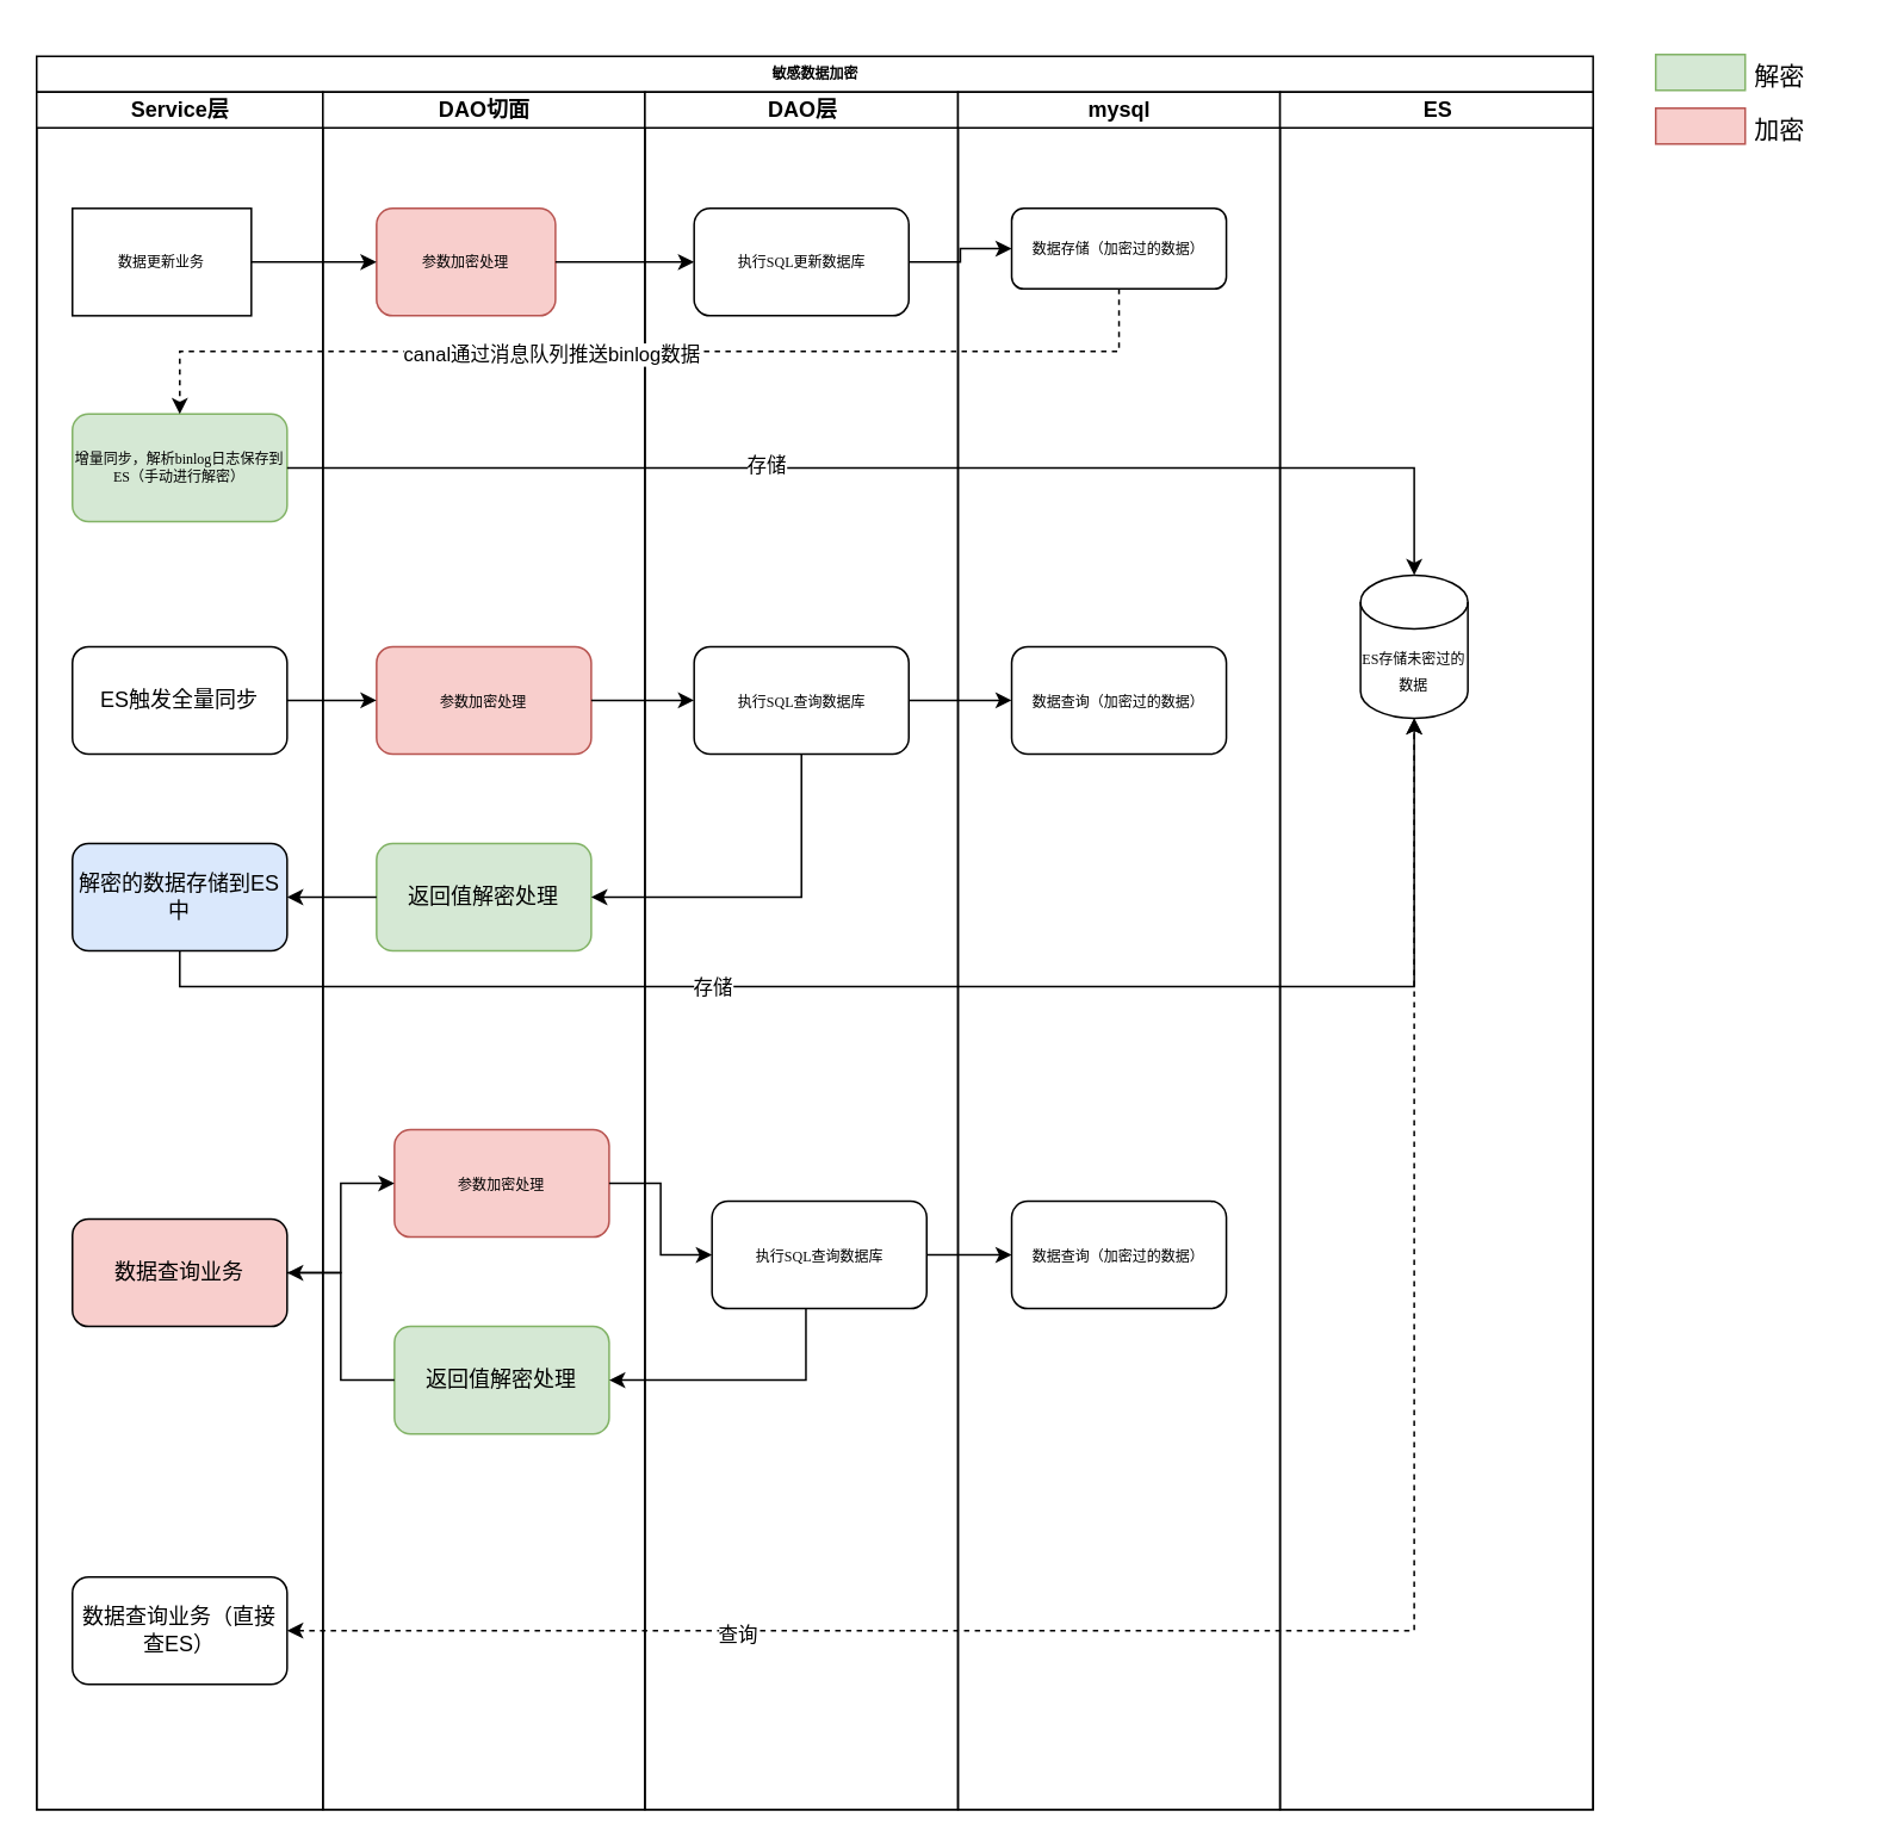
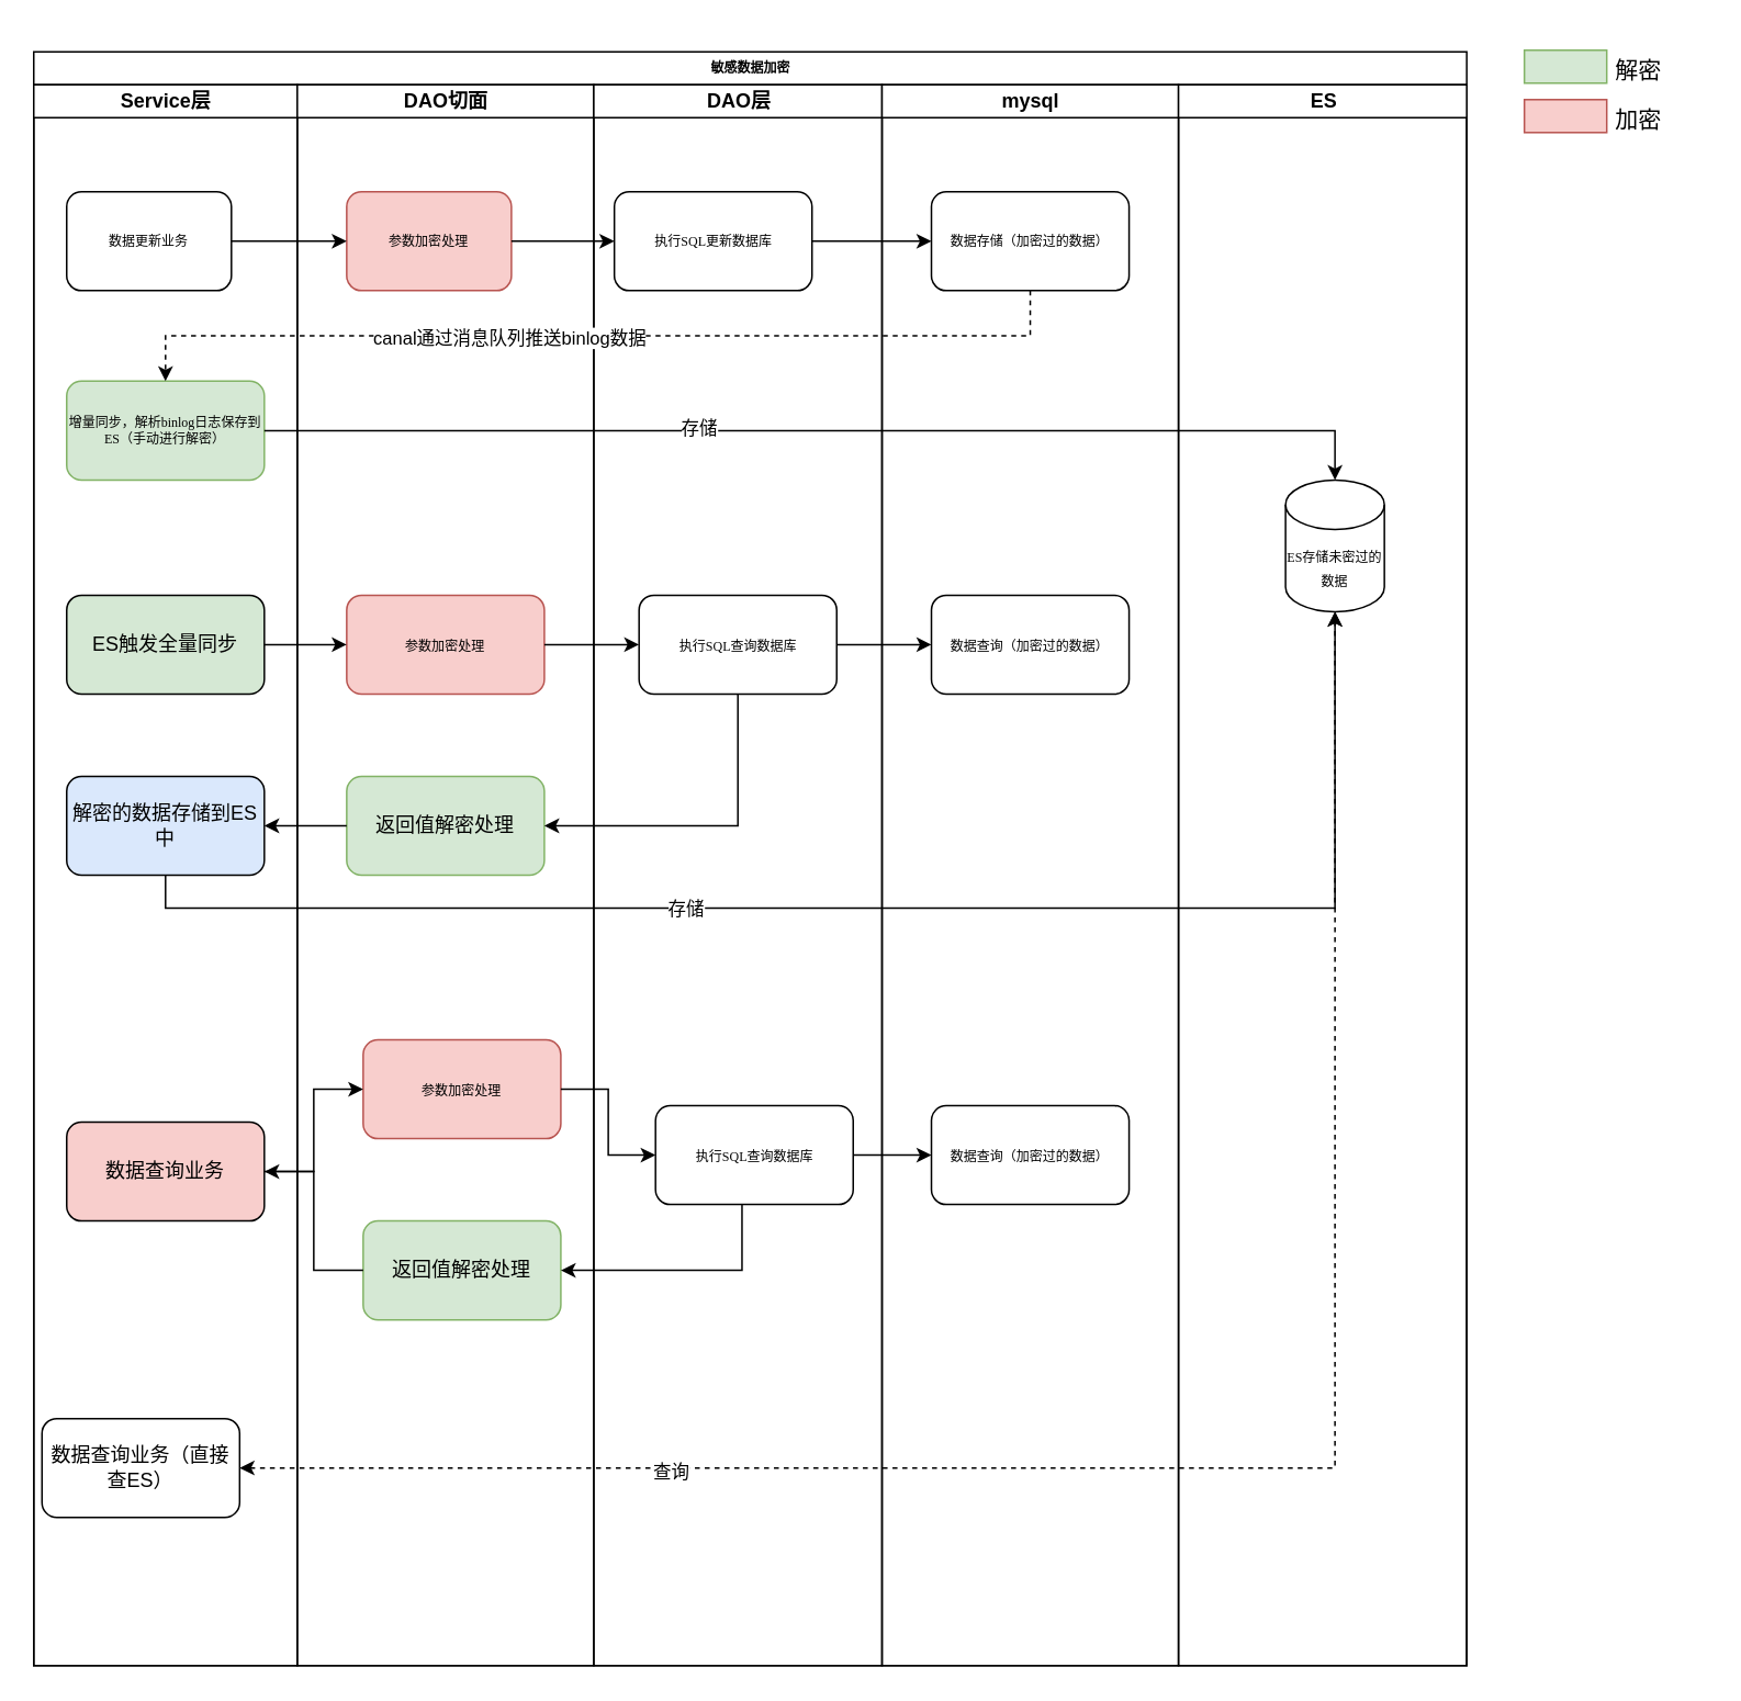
- <mxCell id="30" value="数据存储（加密过的数据）" style="whiteSpace=wrap;html=1;fontSize=8;fontFamily=Verdana;rounded=1;shadow=0;labelBackgroundColor=none;strokeWidth=1;" vertex="1" parent="29"><mxGeometry x="30" y="65" width="120" height="45" as="geometry" /></mxCell>
+ <mxCell id="30" value="数据存储（加密过的数据）" style="whiteSpace=wrap;html=1;fontSize=8;fontFamily=Verdana;rounded=1;shadow=0;labelBackgroundColor=none;strokeWidth=1;" vertex="1" parent="29"><mxGeometry x="30" y="65" width="120" height="60" as="geometry" /></mxCell>
- <mxCell id="4" value="数据更新业务" style="whiteSpace=wrap;html=1;shadow=0;labelBackgroundColor=none;strokeWidth=1;fontFamily=Verdana;fontSize=8;align=center;rounded=0;" parent="3" vertex="1"><mxGeometry x="20" y="65" width="100" height="60" as="geometry" /></mxCell>
+ <mxCell id="4" value="数据更新业务" style="rounded=1;whiteSpace=wrap;html=1;shadow=0;labelBackgroundColor=none;strokeWidth=1;fontFamily=Verdana;fontSize=8;align=center;" parent="3" vertex="1"><mxGeometry x="20" y="65" width="100" height="60" as="geometry" /></mxCell>
- <mxCell id="21" value="执行SQL更新数据库" style="rounded=1;whiteSpace=wrap;html=1;fontSize=8;fontFamily=Verdana;shadow=0;labelBackgroundColor=none;strokeWidth=1;" vertex="1" parent="20"><mxGeometry x="27.5" y="65" width="120" height="60" as="geometry" /></mxCell>
+ <mxCell id="21" value="执行SQL更新数据库" style="rounded=1;whiteSpace=wrap;html=1;fontSize=8;fontFamily=Verdana;shadow=0;labelBackgroundColor=none;strokeWidth=1;" vertex="1" parent="20"><mxGeometry x="12.5" y="65" width="120" height="60" as="geometry" /></mxCell>
- <mxCell id="39" value="&lt;span style=&quot;font-family: Verdana; font-size: 8px;&quot;&gt;ES存储未密过的数据&lt;/span&gt;" style="shape=cylinder3;whiteSpace=wrap;html=1;boundedLbl=1;backgroundOutline=1;size=15;" vertex="1" parent="38"><mxGeometry x="45" y="270" width="60" height="80" as="geometry" /></mxCell>
+ <mxCell id="39" value="&lt;span style=&quot;font-family: Verdana; font-size: 8px;&quot;&gt;ES存储未密过的数据&lt;/span&gt;" style="shape=cylinder3;whiteSpace=wrap;html=1;boundedLbl=1;backgroundOutline=1;size=15;" vertex="1" parent="38"><mxGeometry x="65" y="240" width="60" height="80" as="geometry" /></mxCell>
- <mxCell id="6" value="ES触发全量同步" style="rounded=1;whiteSpace=wrap;html=1;" vertex="1" parent="3"><mxGeometry x="20" y="310" width="120" height="60" as="geometry" /></mxCell>
+ <mxCell id="6" value="ES触发全量同步" style="rounded=1;whiteSpace=wrap;html=1;fillColor=#d5e8d4;" vertex="1" parent="3"><mxGeometry x="20" y="310" width="120" height="60" as="geometry" /></mxCell>
- <mxCell id="9" value="数据查询业务（直接查ES）" style="rounded=1;whiteSpace=wrap;html=1;" vertex="1" parent="3"><mxGeometry x="20" y="830" width="120" height="60" as="geometry" /></mxCell>
+ <mxCell id="9" value="数据查询业务（直接查ES）" style="rounded=1;whiteSpace=wrap;html=1;" vertex="1" parent="3"><mxGeometry x="5" y="810" width="120" height="60" as="geometry" /></mxCell>
